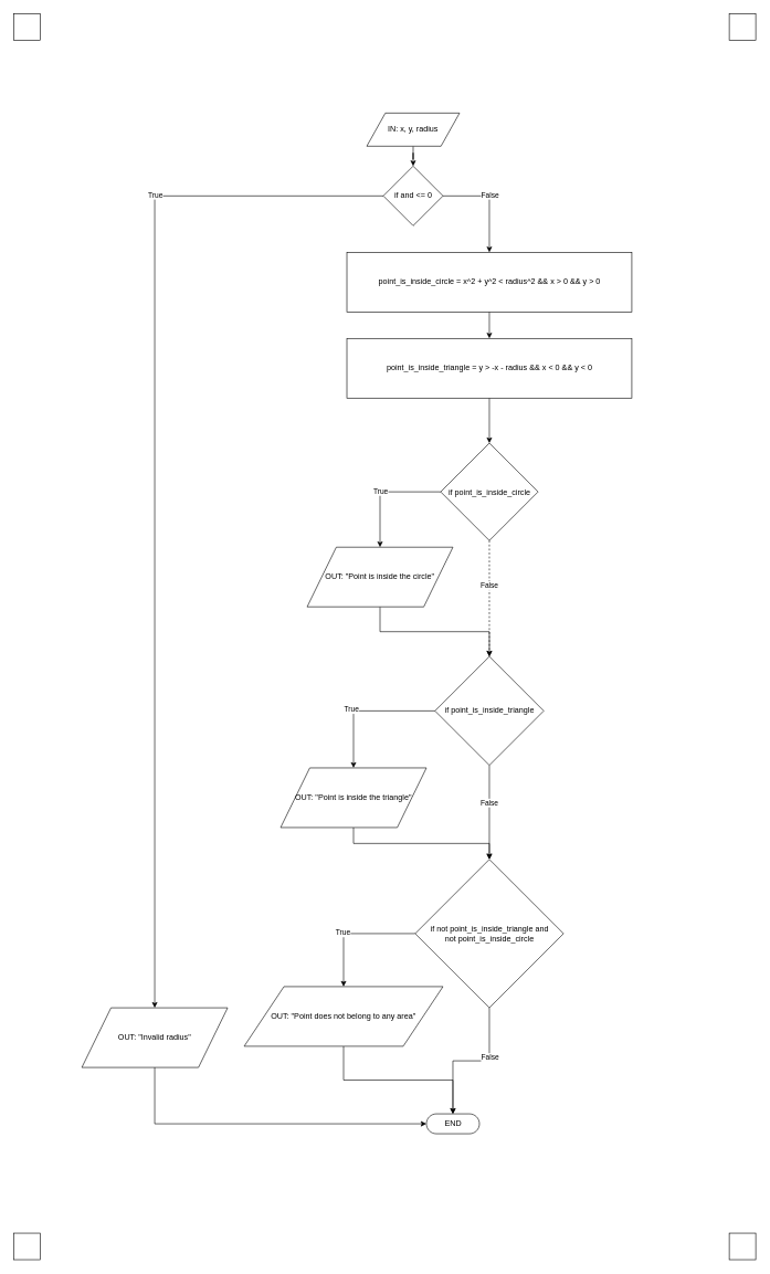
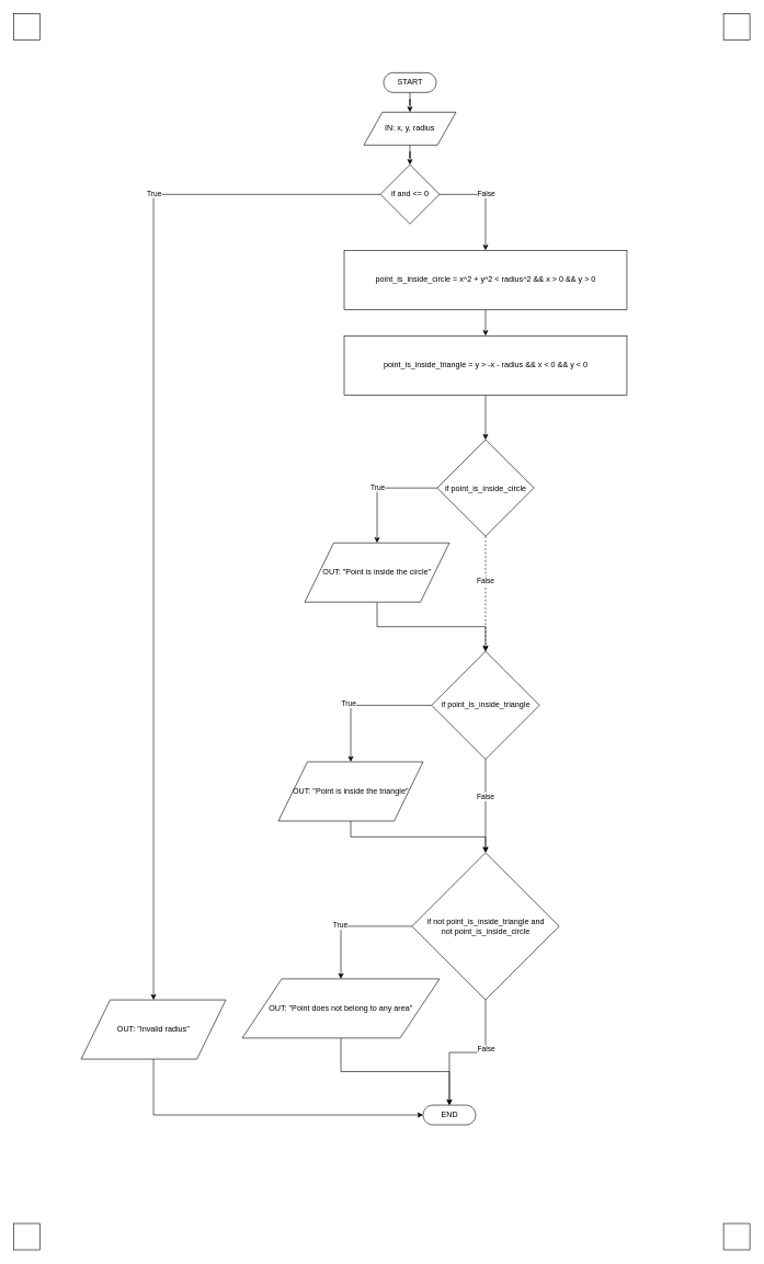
+ <mxCell id="3" value="START" style="html=1;dashed=0;whitespace=wrap;shape=mxgraph.dfd.start" parent="1" vertex="1"><mxGeometry x="583" y="110" width="80" height="30" as="geometry" /></mxCell>
+ <mxCell id="2" style="edgeStyle=orthogonalEdgeStyle;rounded=0;orthogonalLoop=1;jettySize=auto;html=1;exitX=0.5;exitY=0.5;exitDx=0;exitDy=15;exitPerimeter=0;" parent="1" source="3" target="7" edge="1"><mxGeometry relative="1" as="geometry" /></mxCell>
